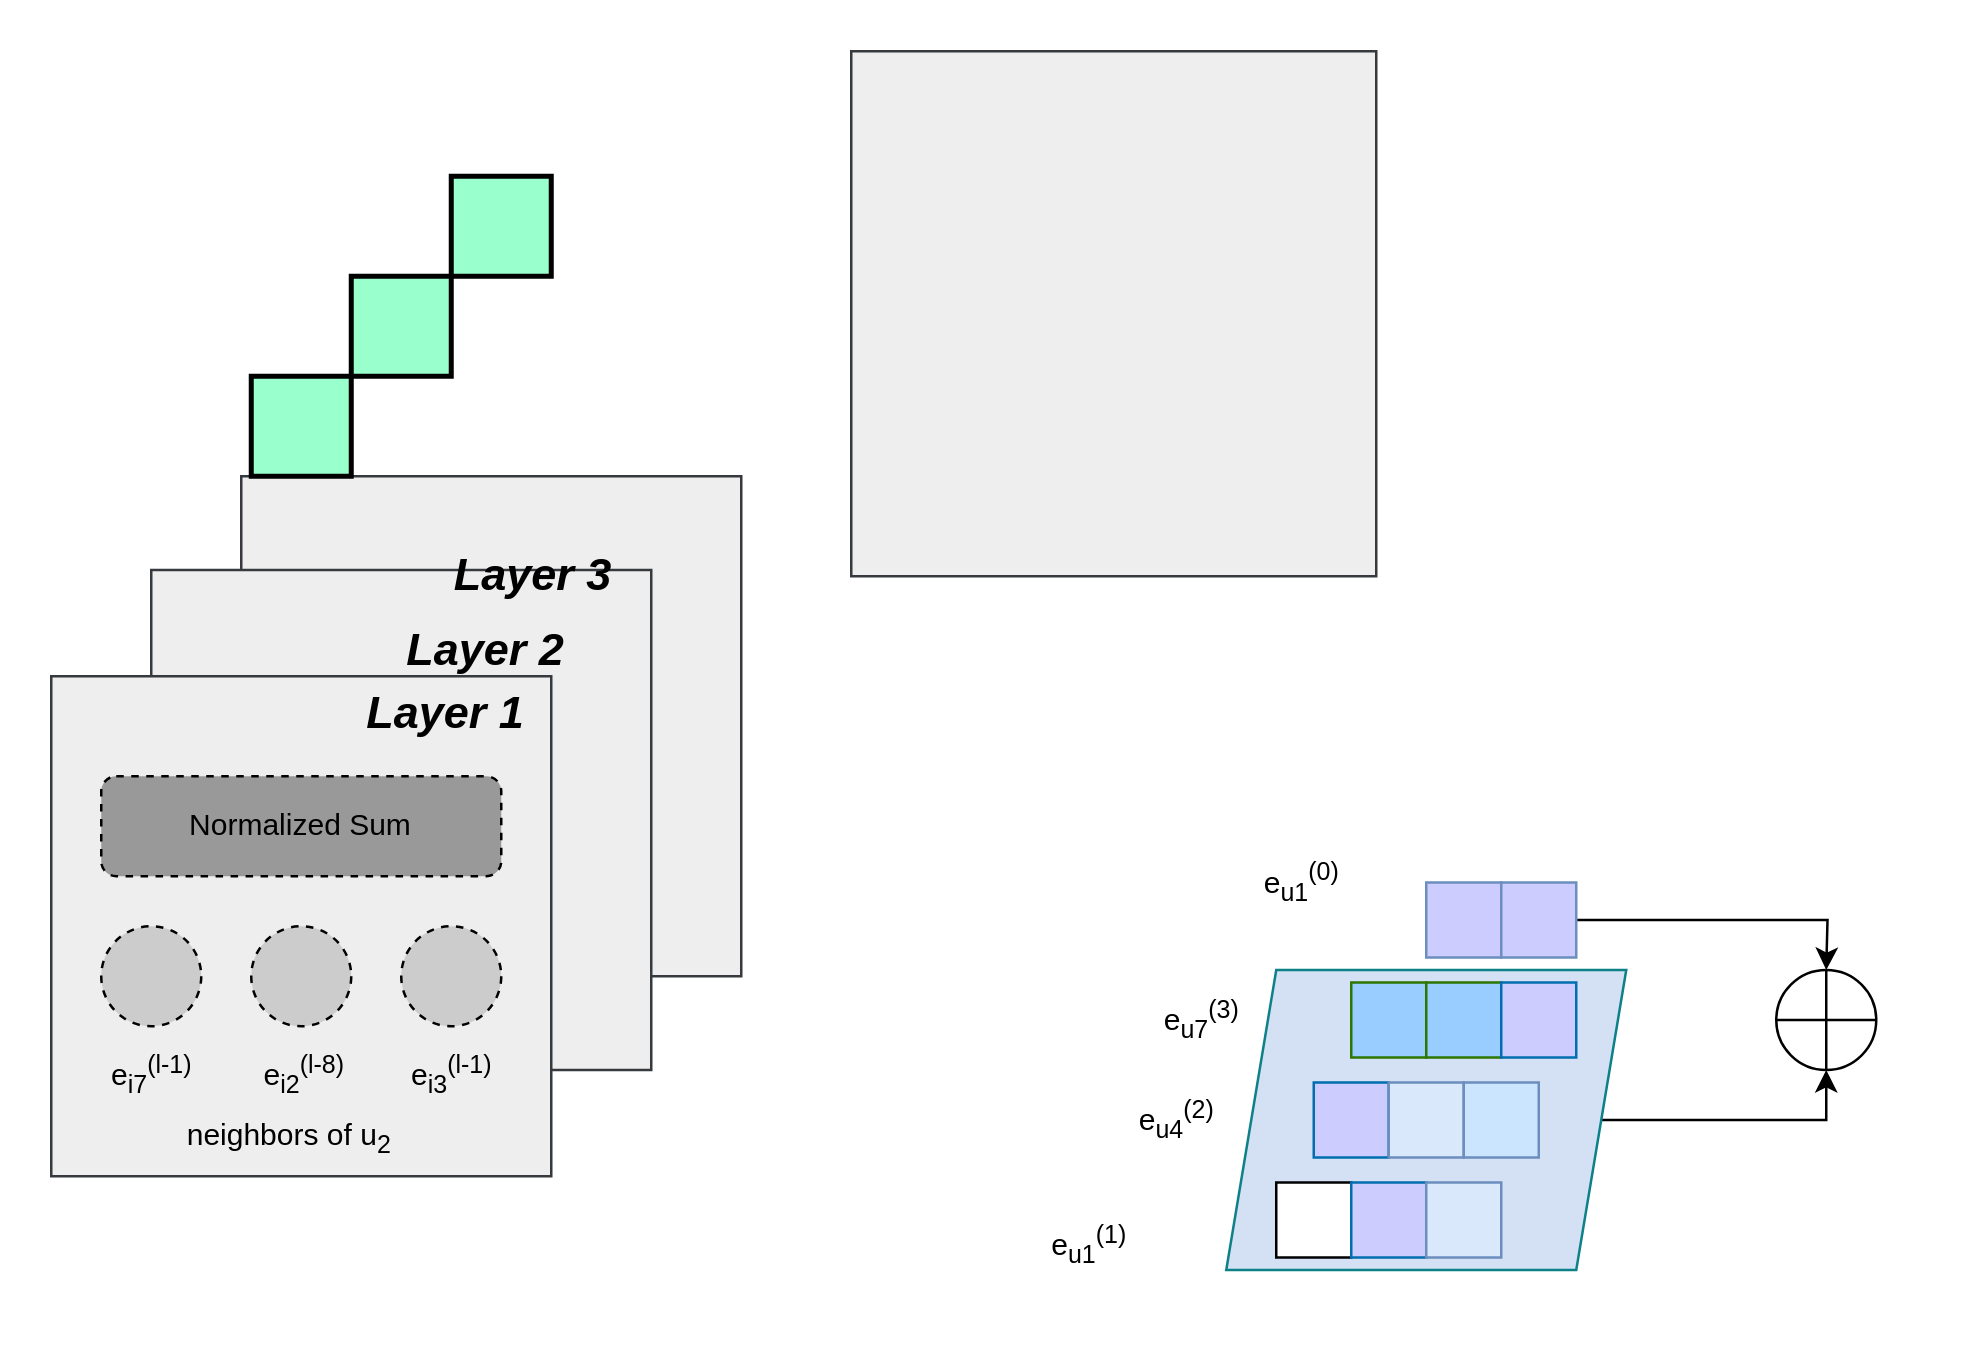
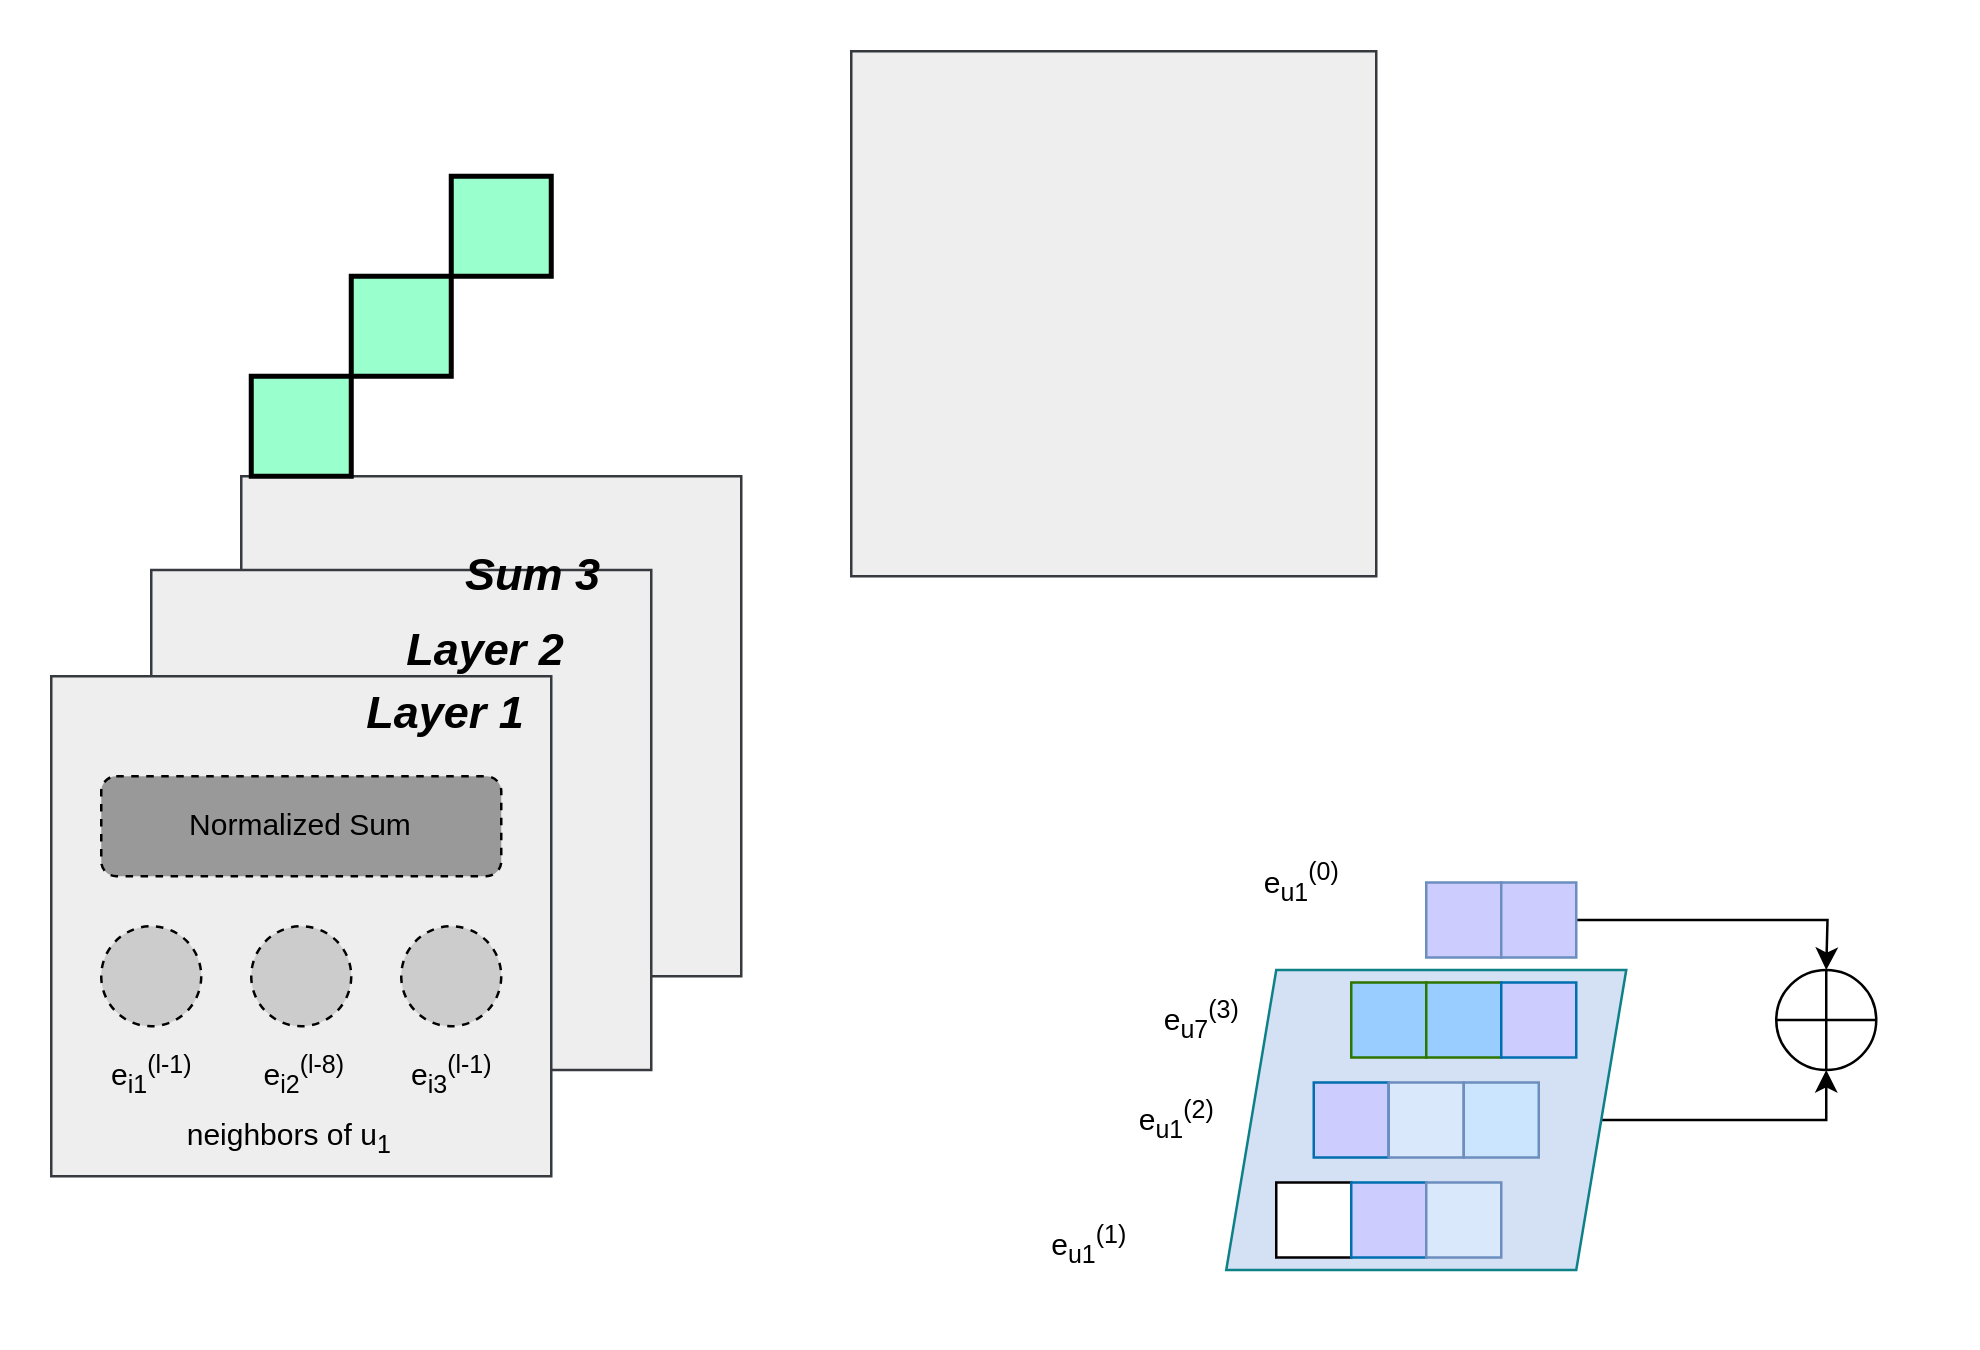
- <mxCell id="15" value="&lt;b style=&quot;font-size: 18px;&quot;&gt;&lt;span style=&quot;font-size: 18px;&quot;&gt;&lt;i style=&quot;font-size: 18px;&quot;&gt;Layer 3&amp;nbsp;&lt;/i&gt;&lt;/span&gt;&lt;/b&gt;" style="text;html=1;align=center;verticalAlign=middle;resizable=0;points=[];autosize=1;strokeColor=none;fillColor=none;strokeWidth=2;fontSize=18;fontStyle=0" vertex="1" parent="1"><mxGeometry x="170" y="210" width="90" height="40" as="geometry" /></mxCell>
+ <mxCell id="15" value="&lt;b style=&quot;font-size: 18px;&quot;&gt;&lt;span style=&quot;font-size: 18px;&quot;&gt;&lt;i style=&quot;font-size: 18px;&quot;&gt;Sum 3&amp;nbsp;&lt;/i&gt;&lt;/span&gt;&lt;/b&gt;" style="text;html=1;align=center;verticalAlign=middle;resizable=0;points=[];autosize=1;strokeColor=none;fillColor=none;strokeWidth=2;fontSize=18;fontStyle=0" vertex="1" parent="1"><mxGeometry x="170" y="210" width="90" height="40" as="geometry" /></mxCell>
- <mxCell id="10" value="e&lt;sub&gt;i7&lt;/sub&gt;&lt;sup&gt;(l-1)&lt;/sup&gt;" style="text;html=1;align=center;verticalAlign=middle;resizable=0;points=[];autosize=1;strokeColor=none;fillColor=none;" vertex="1" parent="1"><mxGeometry x="30" y="410" width="60" height="40" as="geometry" /></mxCell>
+ <mxCell id="10" value="e&lt;sub&gt;i1&lt;/sub&gt;&lt;sup&gt;(l-1)&lt;/sup&gt;" style="text;html=1;align=center;verticalAlign=middle;resizable=0;points=[];autosize=1;strokeColor=none;fillColor=none;" vertex="1" parent="1"><mxGeometry x="30" y="410" width="60" height="40" as="geometry" /></mxCell>
- <mxCell id="28" value="e&lt;sub&gt;u4&lt;/sub&gt;&lt;sup&gt;(2)&lt;/sup&gt;" style="text;html=1;align=center;verticalAlign=middle;resizable=0;points=[];autosize=1;strokeColor=none;fillColor=none;" vertex="1" parent="1"><mxGeometry x="440" y="427.5" width="60" height="40" as="geometry" /></mxCell>
+ <mxCell id="28" value="e&lt;sub&gt;u1&lt;/sub&gt;&lt;sup&gt;(2)&lt;/sup&gt;" style="text;html=1;align=center;verticalAlign=middle;resizable=0;points=[];autosize=1;strokeColor=none;fillColor=none;" vertex="1" parent="1"><mxGeometry x="440" y="427.5" width="60" height="40" as="geometry" /></mxCell>
- <mxCell id="12" value="neighbors of u&lt;sub&gt;2&lt;/sub&gt;" style="text;html=1;align=center;verticalAlign=middle;resizable=0;points=[];autosize=1;strokeColor=none;fillColor=none;" vertex="1" parent="1"><mxGeometry x="60" y="440" width="110" height="30" as="geometry" /></mxCell>
+ <mxCell id="12" value="neighbors of u&lt;sub&gt;1&lt;/sub&gt;" style="text;html=1;align=center;verticalAlign=middle;resizable=0;points=[];autosize=1;strokeColor=none;fillColor=none;" vertex="1" parent="1"><mxGeometry x="60" y="440" width="110" height="30" as="geometry" /></mxCell>
